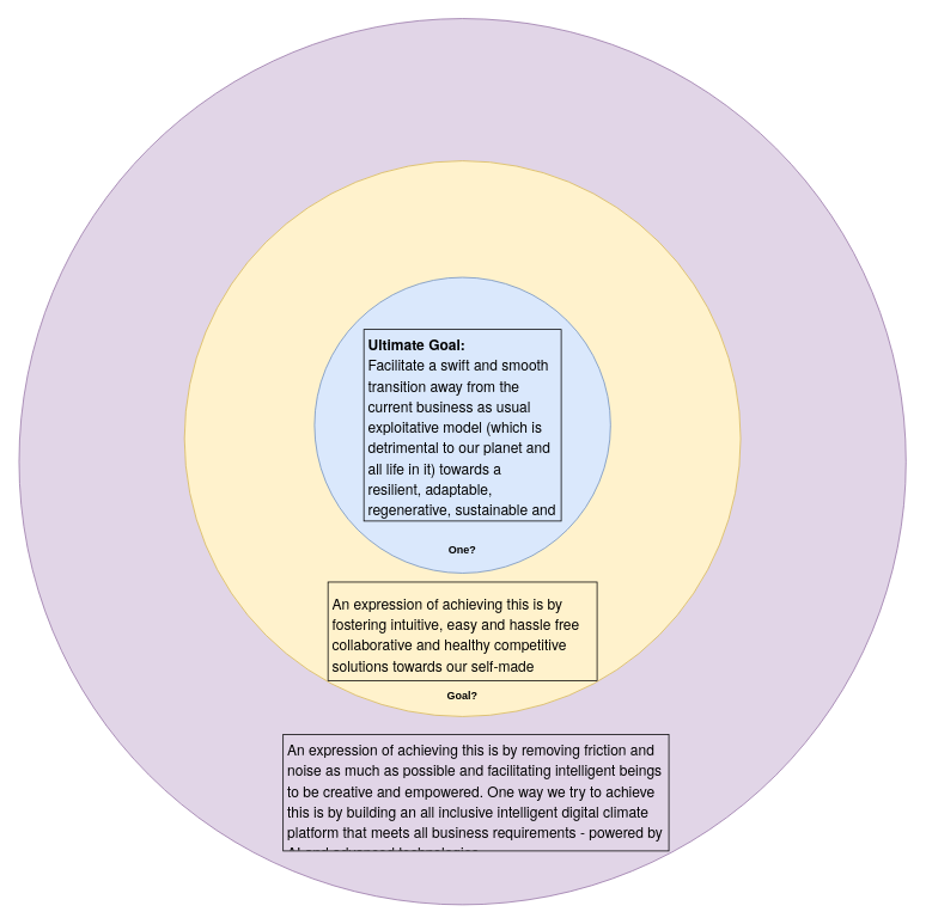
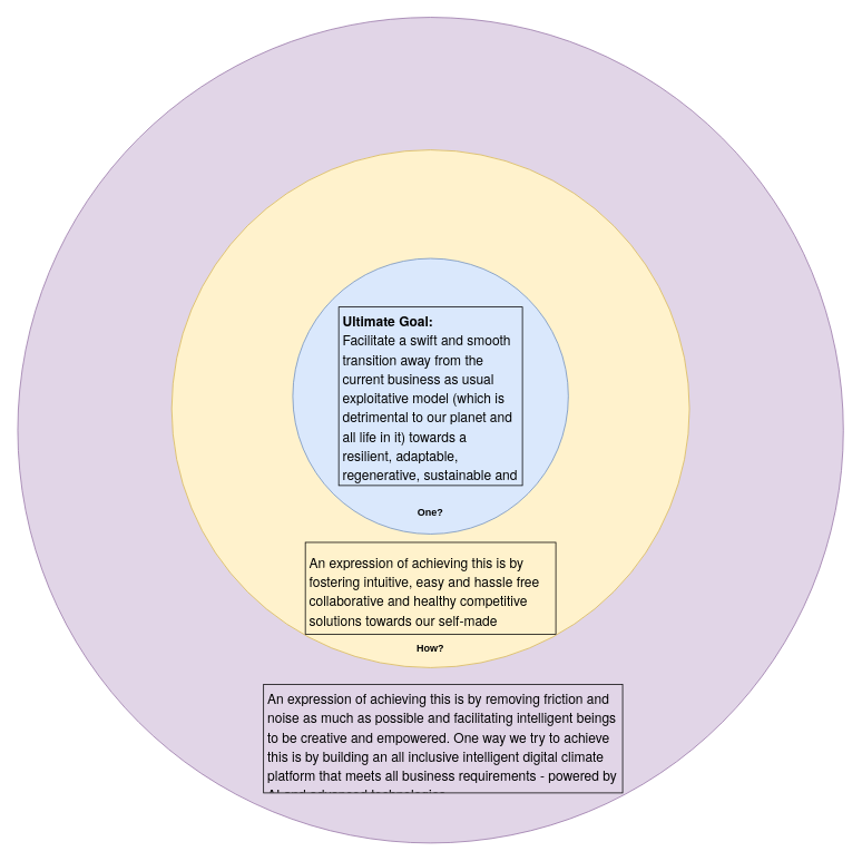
- <mxCell id="7" value="Goal?" style="text;html=1;strokeColor=none;fillColor=none;align=center;verticalAlign=middle;whiteSpace=wrap;rounded=0;fontStyle=1;container=0;" vertex="1" parent="5"><mxGeometry x="276.17" y="579.996" width="67.66" height="33.83" as="geometry" /></mxCell>
+ <mxCell id="7" value="How?" style="text;html=1;strokeColor=none;fillColor=none;align=center;verticalAlign=middle;whiteSpace=wrap;rounded=0;fontStyle=1;container=0;" vertex="1" parent="5"><mxGeometry x="276.17" y="579.996" width="67.66" height="33.83" as="geometry" /></mxCell>
